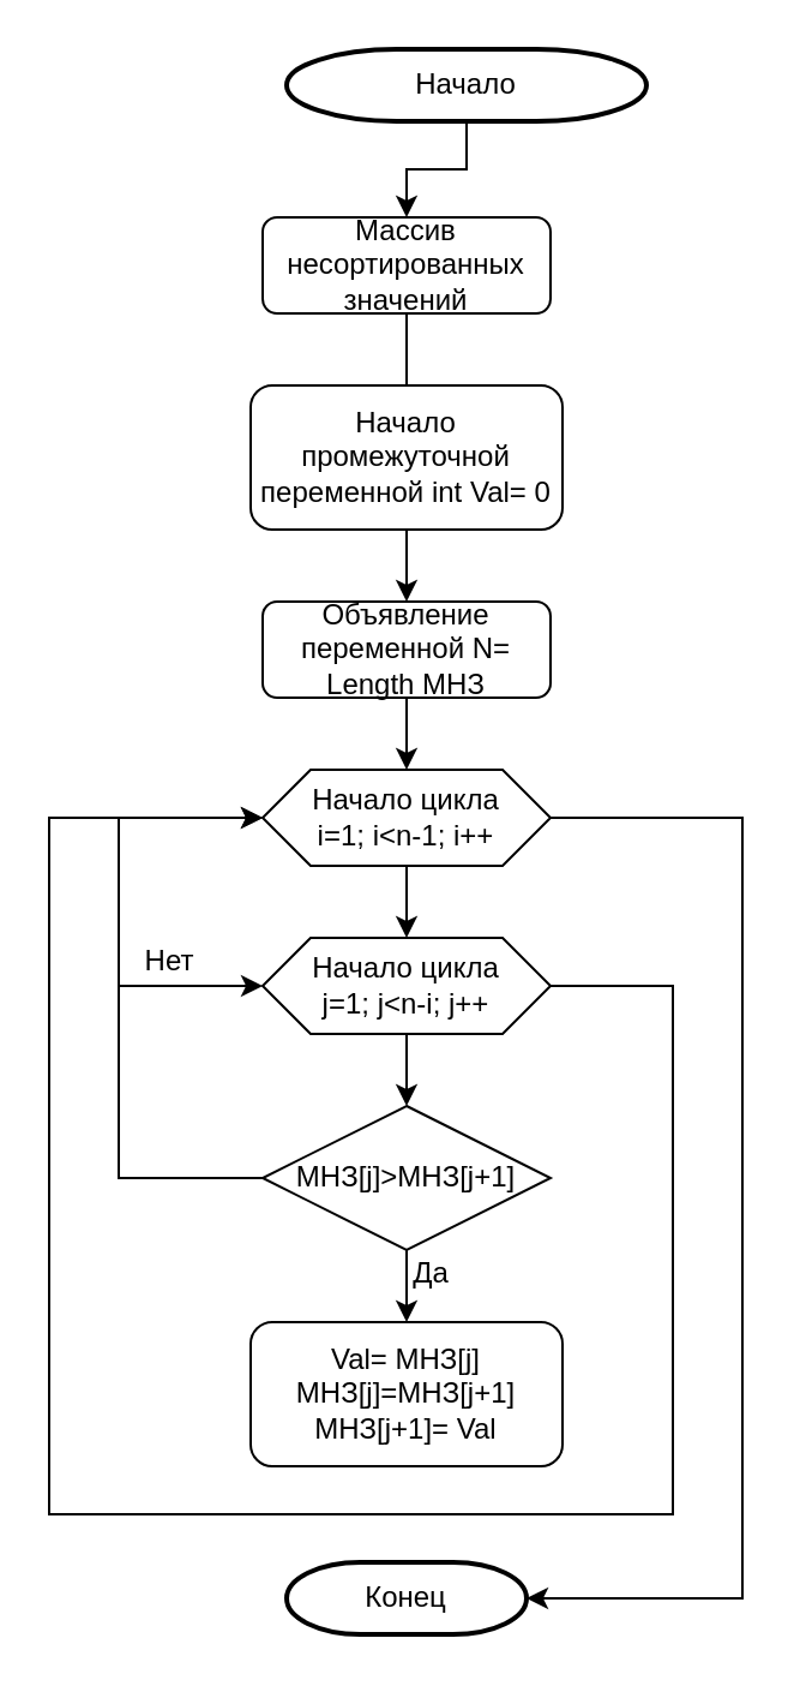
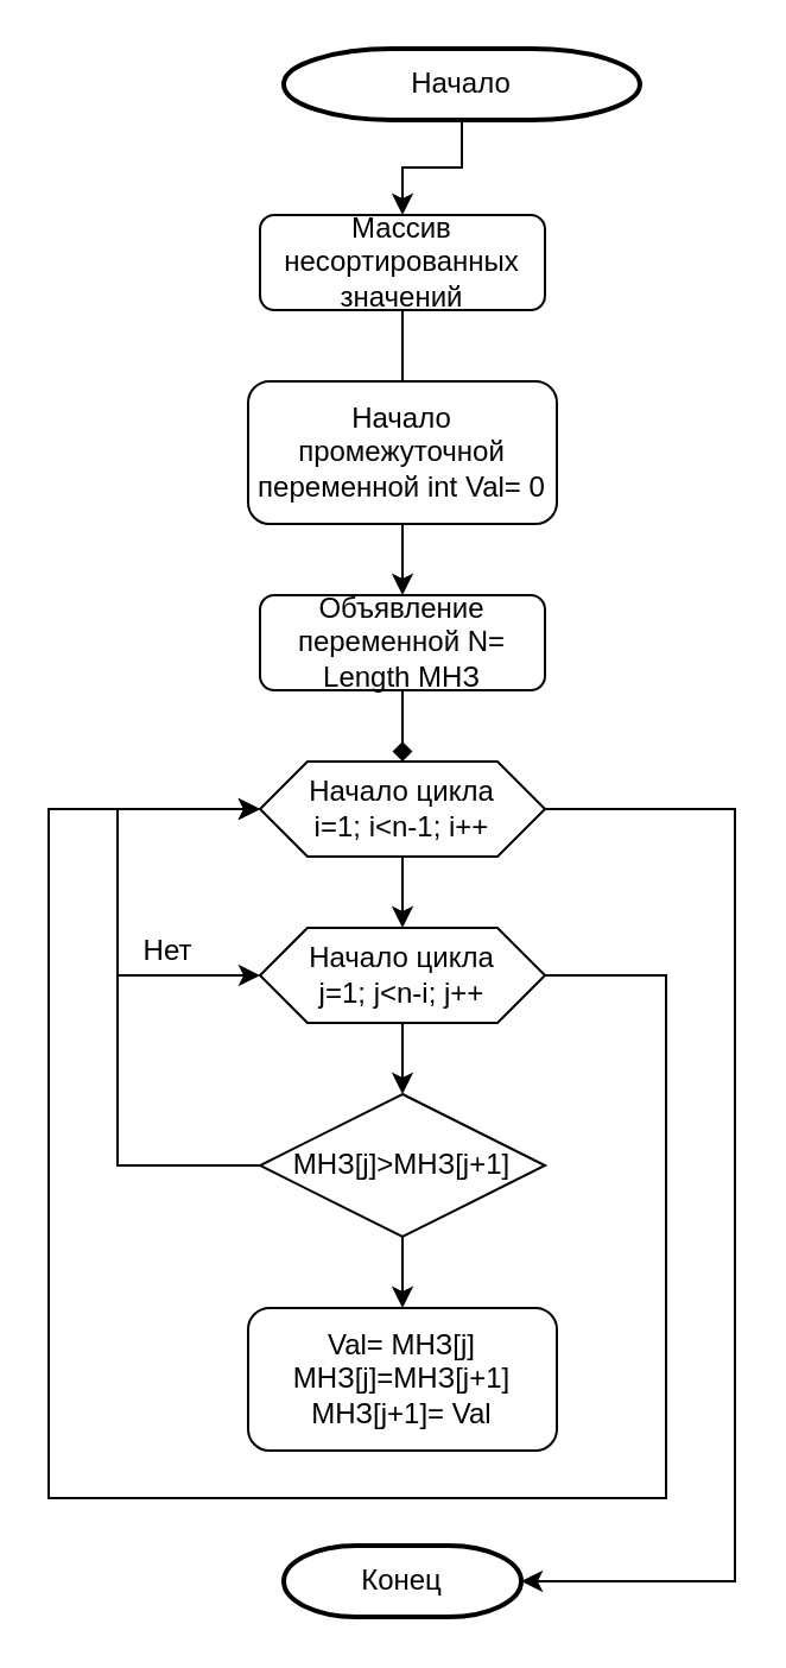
- <mxCell id="10" value="" style="edgeStyle=orthogonalEdgeStyle;rounded=0;orthogonalLoop=1;jettySize=auto;html=1;entryX=0.5;entryY=0;entryDx=0;entryDy=0;" edge="1" parent="1" source="11" target="14"><mxGeometry relative="1" as="geometry" /></mxCell>
+ <mxCell id="10" value="" style="edgeStyle=orthogonalEdgeStyle;rounded=0;orthogonalLoop=1;jettySize=auto;html=1;entryX=0.5;entryY=0;entryDx=0;entryDy=0;endArrow=diamond;" edge="1" parent="1" source="11" target="14"><mxGeometry relative="1" as="geometry" /></mxCell>
- <mxCell id="23" value="Да" style="text;html=1;align=center;verticalAlign=middle;resizable=0;points=[];autosize=1;" vertex="1" parent="1"><mxGeometry x="164" y="520" width="30" height="20" as="geometry" /></mxCell>
